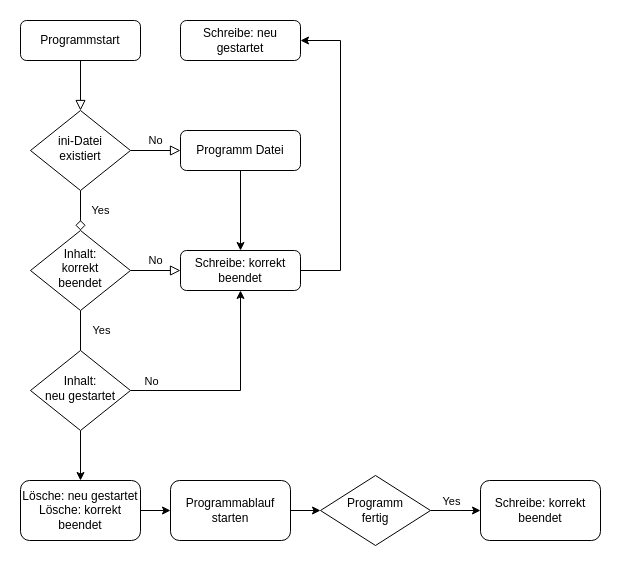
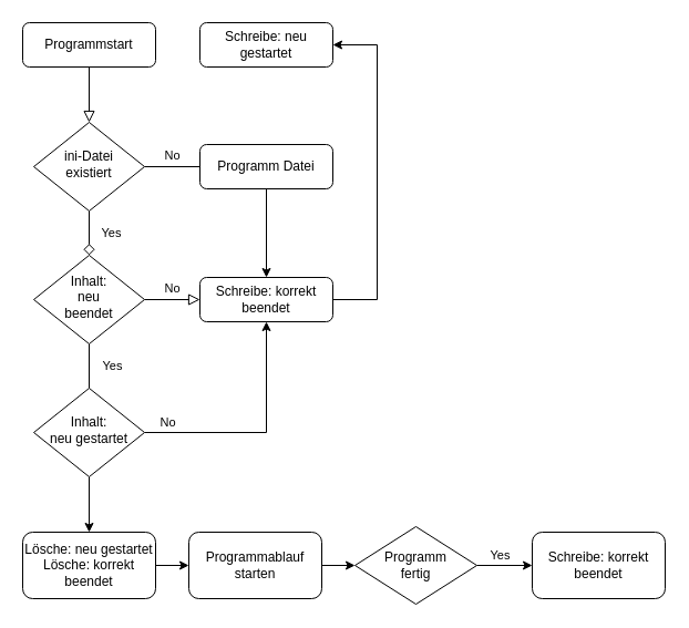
- <mxCell id="5" value="No" style="edgeStyle=orthogonalEdgeStyle;rounded=0;html=1;jettySize=auto;orthogonalLoop=1;fontSize=11;endArrow=block;endFill=0;endSize=8;strokeWidth=1;shadow=0;labelBackgroundColor=none;" parent="1" source="6" target="8" edge="1"><mxGeometry y="10" relative="1" as="geometry"><mxPoint as="offset" /></mxGeometry></mxCell>
+ <mxCell id="5" value="No" style="edgeStyle=orthogonalEdgeStyle;rounded=0;html=1;jettySize=auto;orthogonalLoop=1;fontSize=11;endArrow=none;endFill=0;endSize=8;strokeWidth=1;shadow=0;labelBackgroundColor=none;" parent="1" source="6" target="8" edge="1"><mxGeometry y="10" relative="1" as="geometry"><mxPoint as="offset" /></mxGeometry></mxCell>
- <mxCell id="12" value="Inhalt:&lt;div&gt;korrekt&lt;/div&gt;&lt;div&gt;beendet&lt;/div&gt;" style="rhombus;whiteSpace=wrap;html=1;shadow=0;fontFamily=Helvetica;fontSize=12;align=center;strokeWidth=1;spacing=6;spacingTop=-4;" parent="1" vertex="1"><mxGeometry x="30" y="230" width="100" height="80" as="geometry" /></mxCell>
+ <mxCell id="12" value="Inhalt:&lt;div&gt;neu&lt;/div&gt;&lt;div&gt;beendet&lt;/div&gt;" style="rhombus;whiteSpace=wrap;html=1;shadow=0;fontFamily=Helvetica;fontSize=12;align=center;strokeWidth=1;spacing=6;spacingTop=-4;" parent="1" vertex="1"><mxGeometry x="30" y="230" width="100" height="80" as="geometry" /></mxCell>
